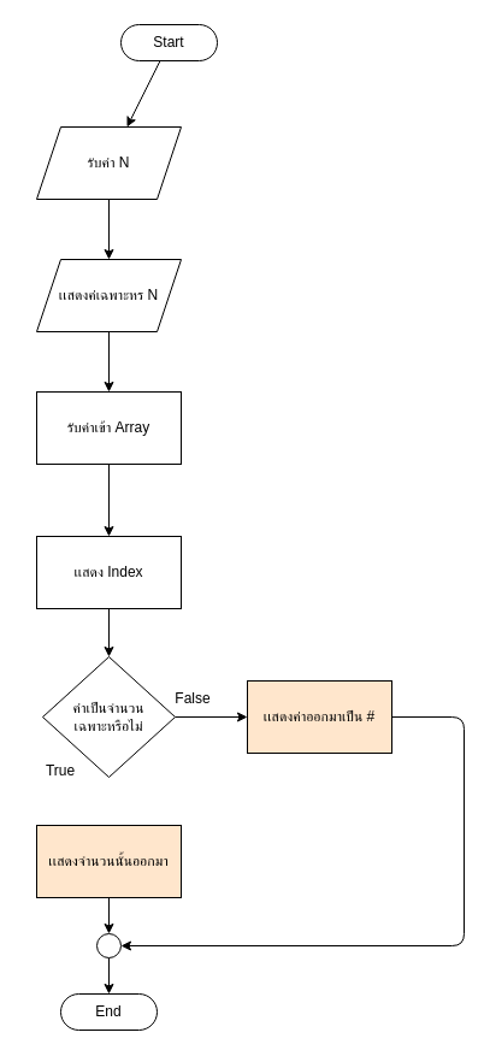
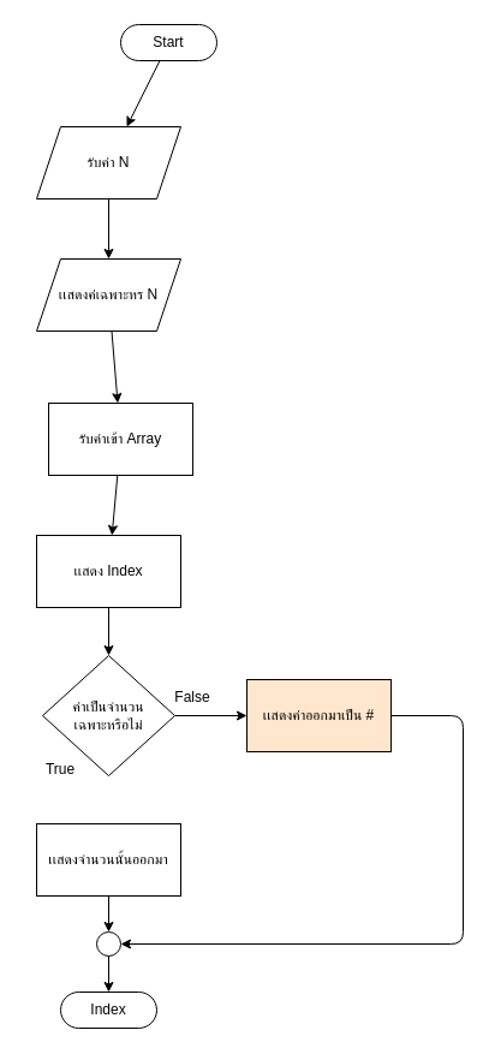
- <mxCell id="10" value="รับค่าเข้า Array" style="rounded=0;whiteSpace=wrap;html=1;" vertex="1" parent="1"><mxGeometry x="30" y="325" width="120" height="60" as="geometry" /></mxCell>
+ <mxCell id="10" value="รับค่าเข้า Array" style="rounded=0;whiteSpace=wrap;html=1;" vertex="1" parent="1"><mxGeometry x="40" y="335" width="120" height="60" as="geometry" /></mxCell>
- <mxCell id="16" value="เเสดงจำนวนนั้นออกมา" style="rounded=0;whiteSpace=wrap;html=1;fillColor=#ffe6cc;" vertex="1" parent="1"><mxGeometry x="30" y="685" width="120" height="60" as="geometry" /></mxCell>
+ <mxCell id="16" value="เเสดงจำนวนนั้นออกมา" style="rounded=0;whiteSpace=wrap;html=1;" vertex="1" parent="1"><mxGeometry x="30" y="685" width="120" height="60" as="geometry" /></mxCell>
- <mxCell id="4" value="End" style="html=1;dashed=0;whiteSpace=wrap;shape=mxgraph.dfd.start" parent="1" vertex="1"><mxGeometry x="50" y="825" width="80" height="30" as="geometry" /></mxCell>
+ <mxCell id="4" value="Index" style="html=1;dashed=0;whiteSpace=wrap;shape=mxgraph.dfd.start" parent="1" vertex="1"><mxGeometry x="50" y="825" width="80" height="30" as="geometry" /></mxCell>
